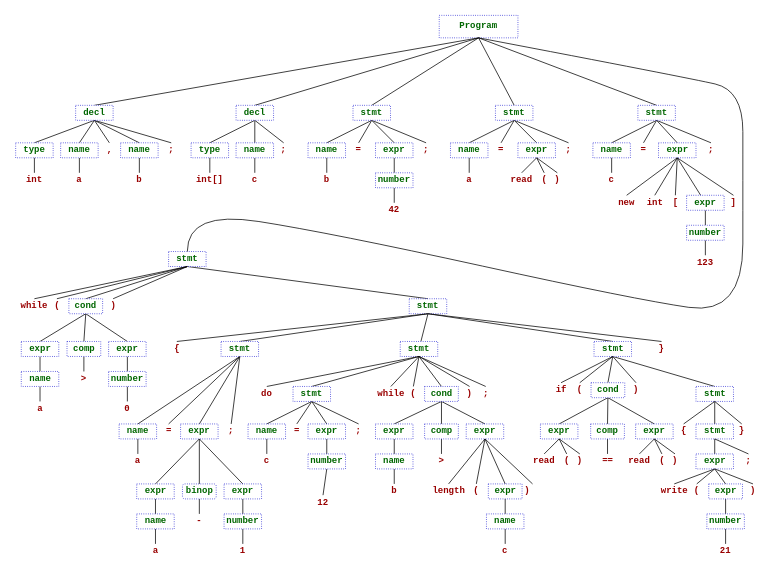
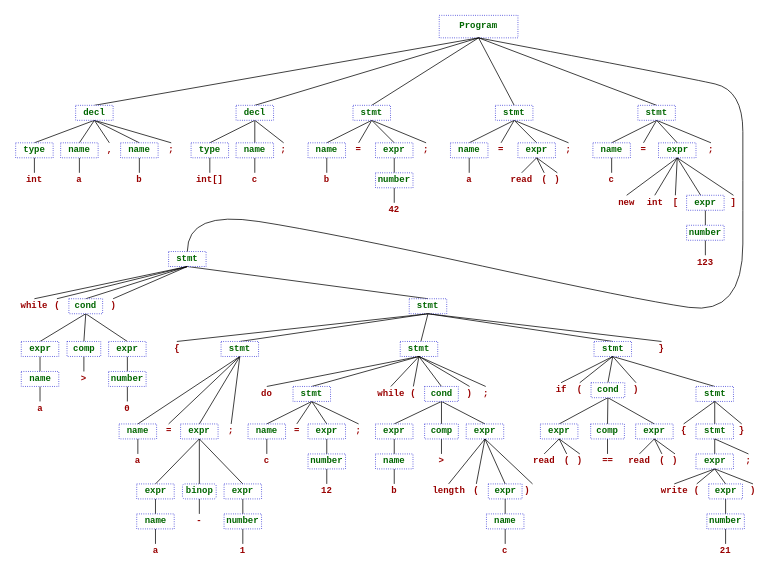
- <mxCell id="168" value="12&lt;br&gt;" style="text;html=1;strokeColor=none;fillColor=none;align=center;verticalAlign=middle;whiteSpace=wrap;rounded=0;fontFamily=Courier New;fixDash=0;backgroundOutline=0;fontStyle=1;fontColor=#990000;dashed=1;dashPattern=1 2;" vertex="1" parent="1"><mxGeometry x="410" y="660" width="40" height="20" as="geometry" /></mxCell>
+ <mxCell id="168" value="12&lt;br&gt;" style="text;html=1;strokeColor=none;fillColor=none;align=center;verticalAlign=middle;whiteSpace=wrap;rounded=0;fontFamily=Courier New;fixDash=0;backgroundOutline=0;fontStyle=1;fontColor=#990000;dashed=1;dashPattern=1 2;" vertex="1" parent="1"><mxGeometry x="415" y="645" width="40" height="20" as="geometry" /></mxCell>
